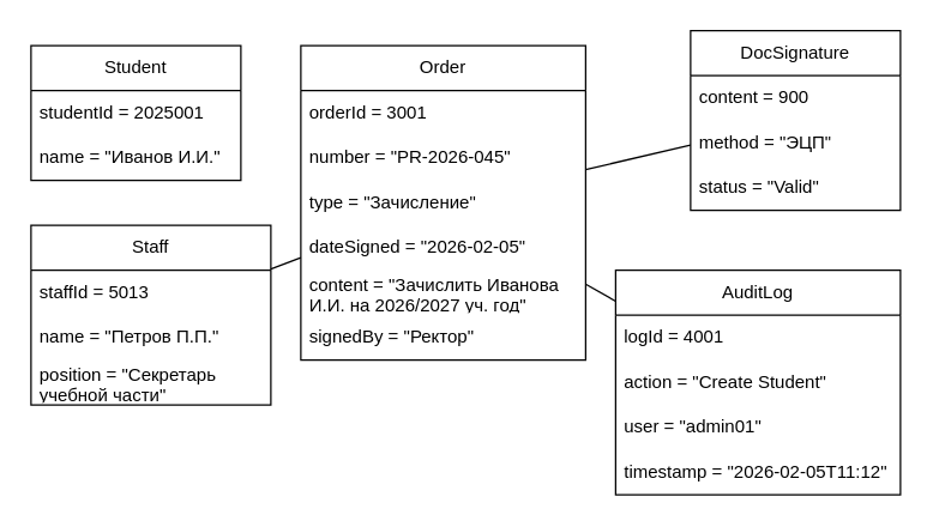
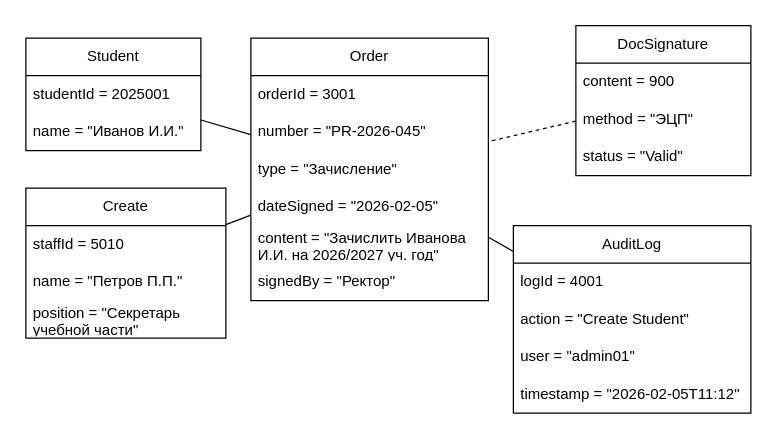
+ <mxCell id="25" value="" style="endArrow=none;html=1;rounded=0;" edge="1" parent="1" source="6" target="9"><mxGeometry width="50" height="50" relative="1" as="geometry"><mxPoint x="80" y="200" as="sourcePoint" /><mxPoint x="130" y="150" as="targetPoint" /></mxGeometry></mxCell>
- <mxCell id="28" value="" style="endArrow=none;html=1;rounded=0;" edge="1" parent="1" source="16" target="9"><mxGeometry width="50" height="50" relative="1" as="geometry"><mxPoint x="490" y="250" as="sourcePoint" /><mxPoint x="540" y="200" as="targetPoint" /></mxGeometry></mxCell>
+ <mxCell id="28" value="" style="endArrow=none;html=1;rounded=0;dashed=1;" edge="1" parent="1" source="16" target="9"><mxGeometry width="50" height="50" relative="1" as="geometry"><mxPoint x="490" y="250" as="sourcePoint" /><mxPoint x="540" y="200" as="targetPoint" /></mxGeometry></mxCell>
- <mxCell id="2" value="Staff" style="swimlane;fontStyle=0;childLayout=stackLayout;horizontal=1;startSize=30;horizontalStack=0;resizeParent=1;resizeParentMax=0;resizeLast=0;collapsible=1;marginBottom=0;whiteSpace=wrap;html=1;" vertex="1" parent="1"><mxGeometry x="20" y="150" width="160" height="120" as="geometry" /></mxCell>
+ <mxCell id="2" value="Create" style="swimlane;fontStyle=0;childLayout=stackLayout;horizontal=1;startSize=30;horizontalStack=0;resizeParent=1;resizeParentMax=0;resizeLast=0;collapsible=1;marginBottom=0;whiteSpace=wrap;html=1;" vertex="1" parent="1"><mxGeometry x="20" y="150" width="160" height="120" as="geometry" /></mxCell>
- <mxCell id="3" value="staffId = 5013" style="text;strokeColor=none;fillColor=none;align=left;verticalAlign=middle;spacingLeft=4;spacingRight=4;overflow=hidden;points=[[0,0.5],[1,0.5]];portConstraint=eastwest;rotatable=0;whiteSpace=wrap;html=1;" vertex="1" parent="2"><mxGeometry y="30" width="160" height="30" as="geometry" /></mxCell>
+ <mxCell id="3" value="staffId = 5010" style="text;strokeColor=none;fillColor=none;align=left;verticalAlign=middle;spacingLeft=4;spacingRight=4;overflow=hidden;points=[[0,0.5],[1,0.5]];portConstraint=eastwest;rotatable=0;whiteSpace=wrap;html=1;" vertex="1" parent="2"><mxGeometry y="30" width="160" height="30" as="geometry" /></mxCell>
